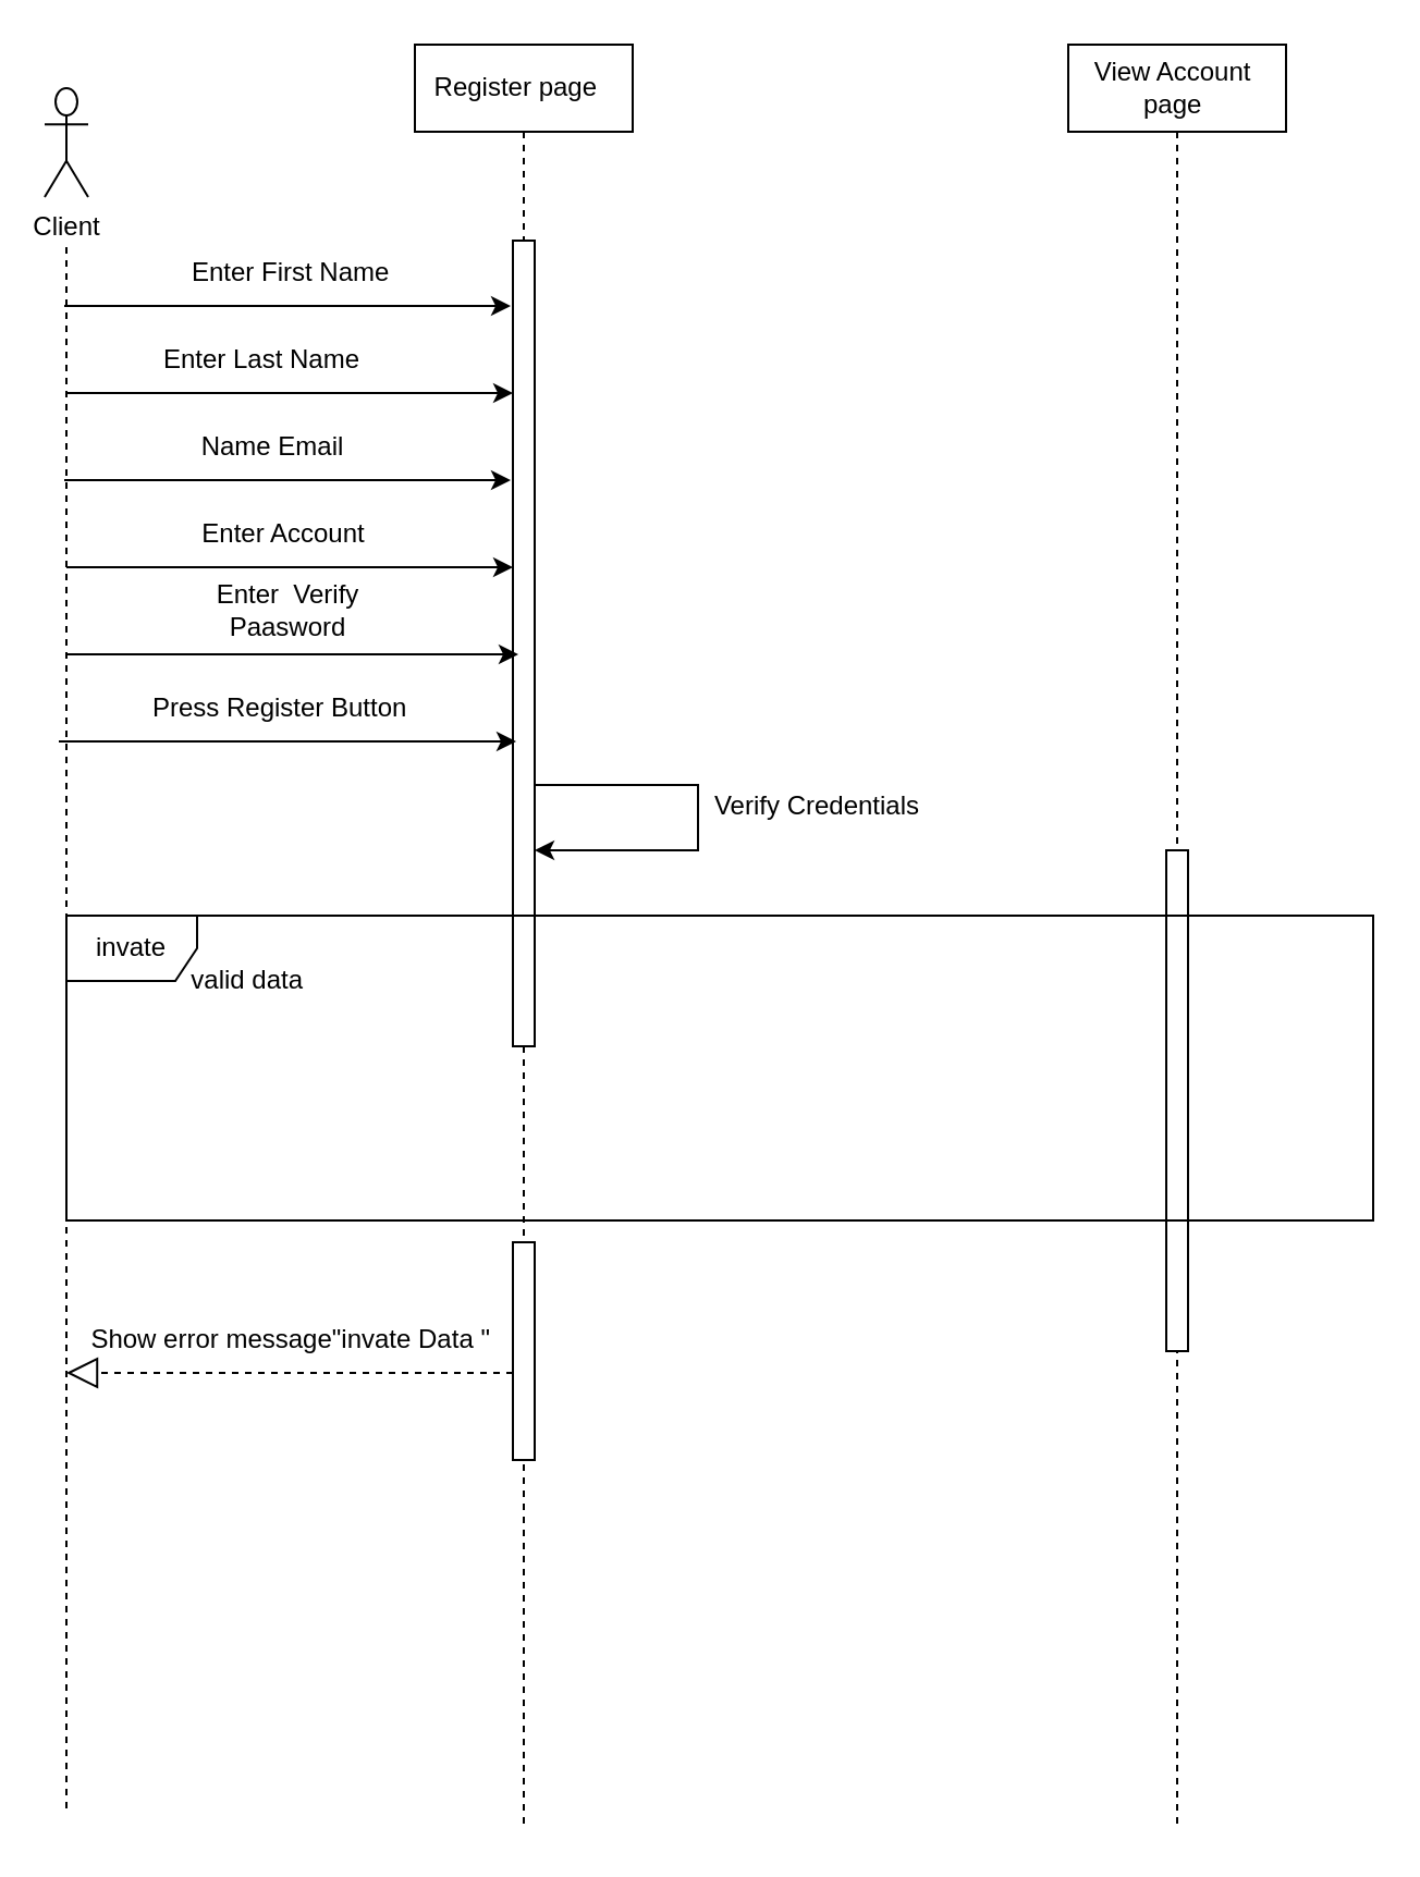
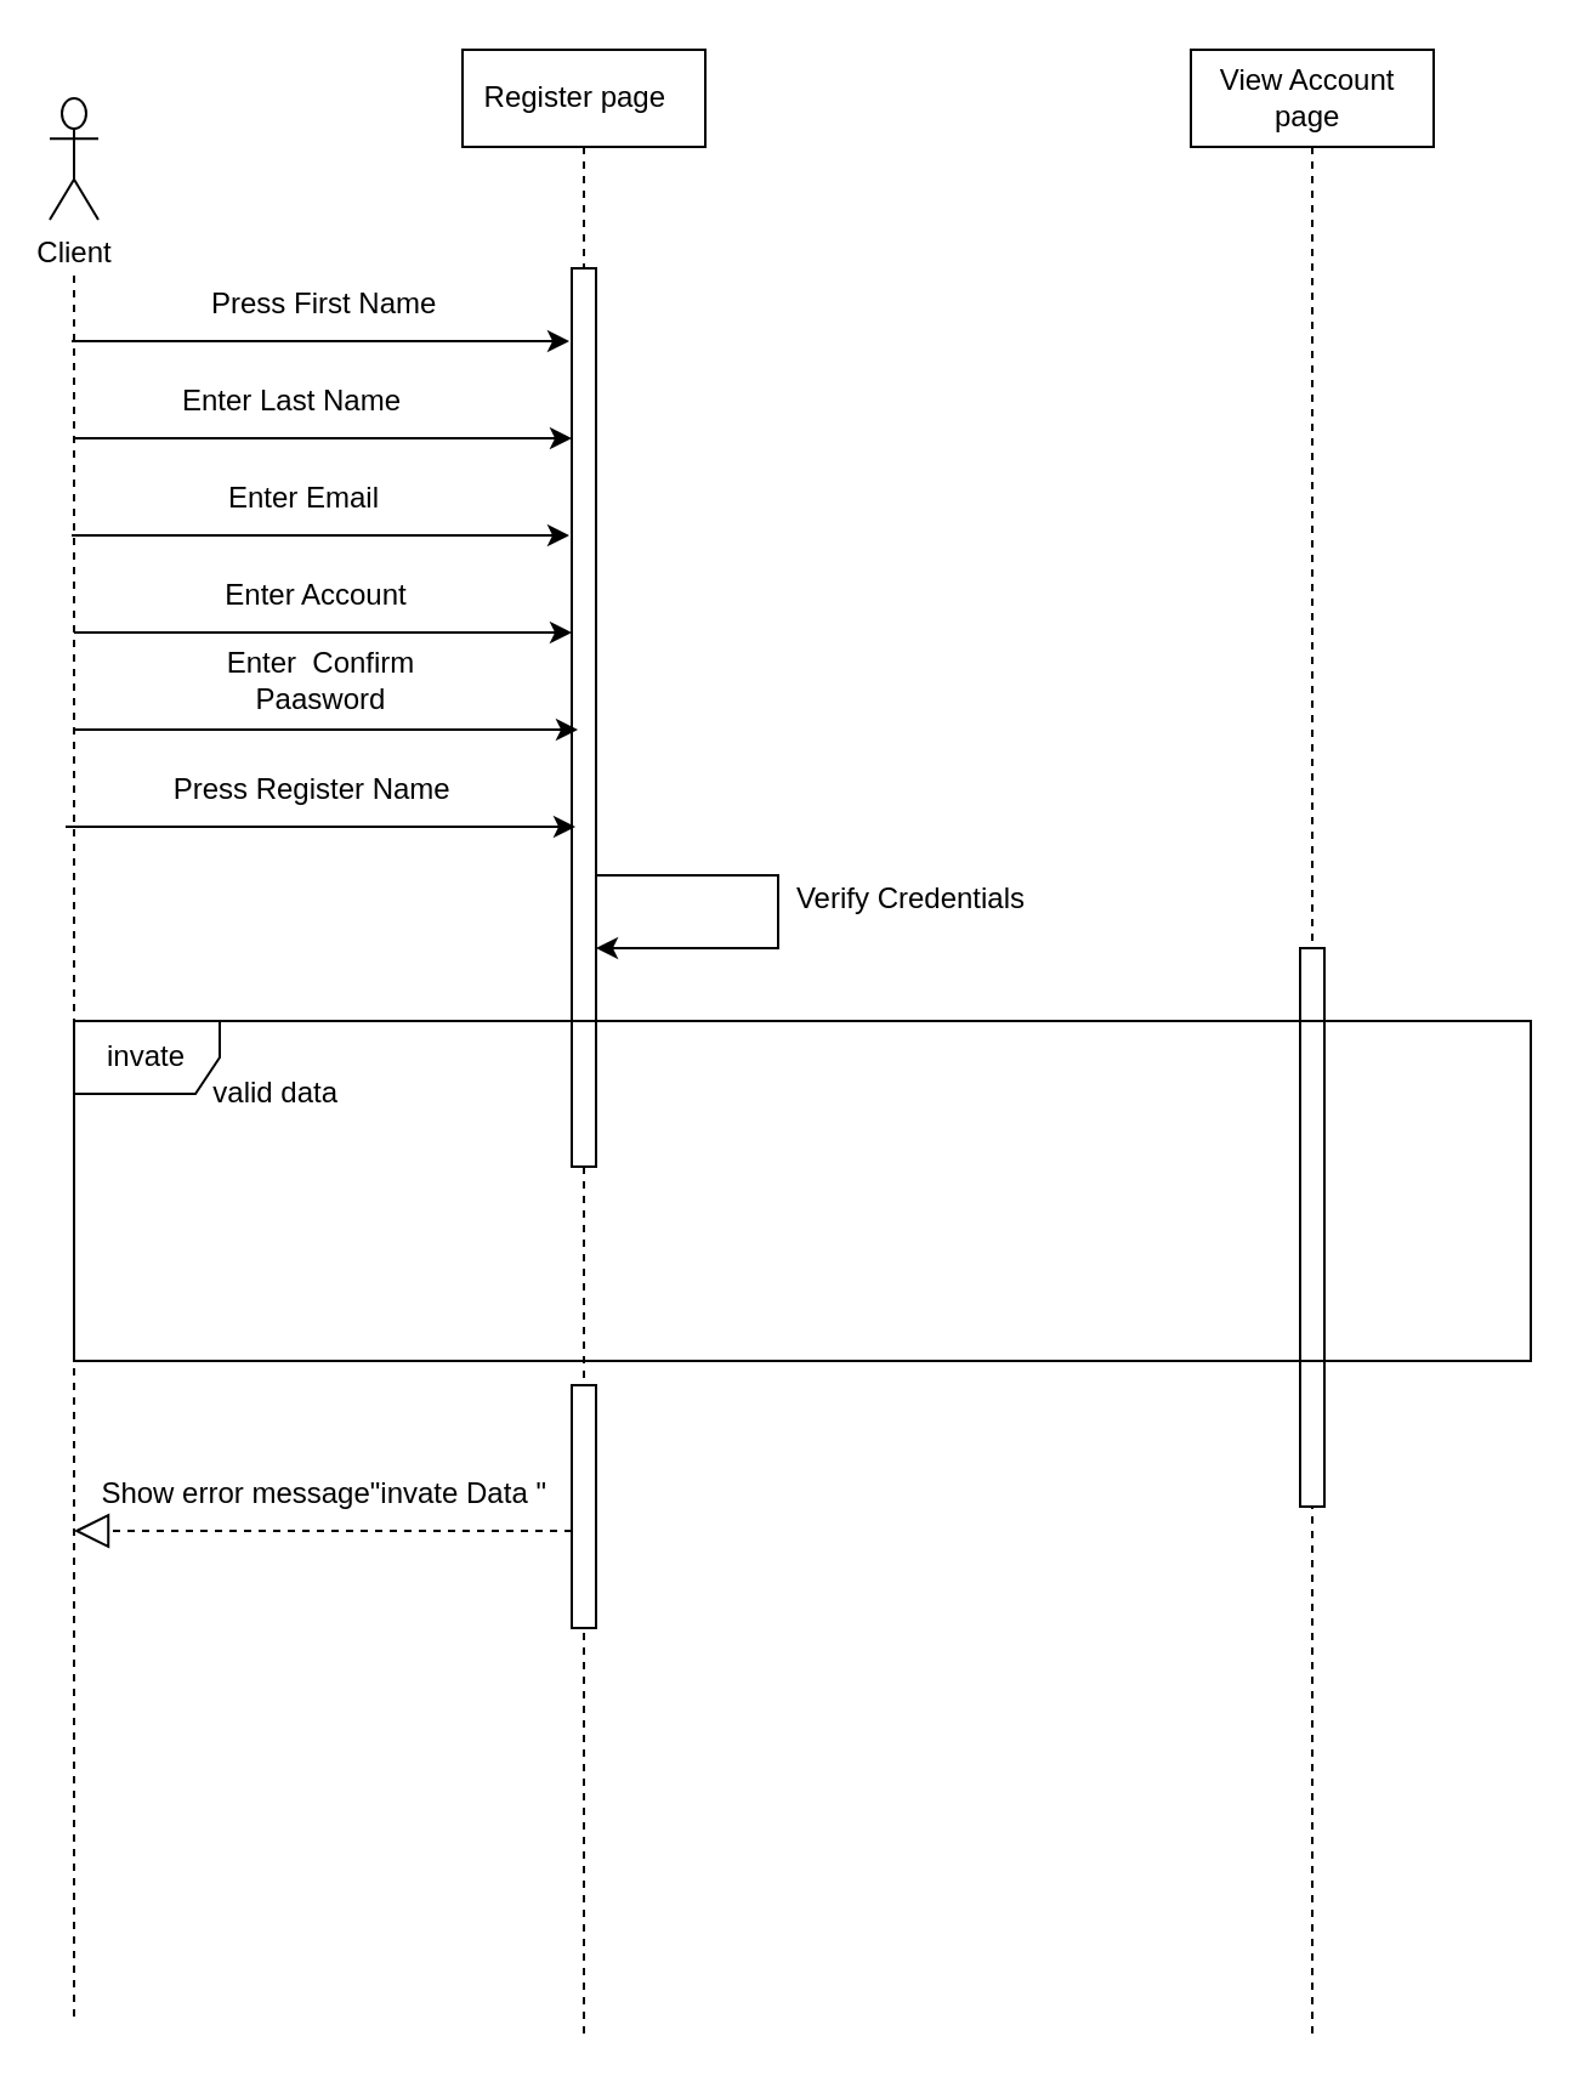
- <mxCell id="10" value="Enter First Name&amp;nbsp;" style="text;html=1;strokeColor=none;fillColor=none;align=center;verticalAlign=middle;whiteSpace=wrap;rounded=0;" vertex="1" parent="1"><mxGeometry x="70" y="110" width="130" height="30" as="geometry" /></mxCell>
+ <mxCell id="10" value="Press First Name&amp;nbsp;" style="text;html=1;strokeColor=none;fillColor=none;align=center;verticalAlign=middle;whiteSpace=wrap;rounded=0;" vertex="1" parent="1"><mxGeometry x="70" y="110" width="130" height="30" as="geometry" /></mxCell>
- <mxCell id="13" value="Name Email" style="text;html=1;strokeColor=none;fillColor=none;align=center;verticalAlign=middle;whiteSpace=wrap;rounded=0;" vertex="1" parent="1"><mxGeometry x="50" y="190" width="150" height="30" as="geometry" /></mxCell>
+ <mxCell id="13" value="Enter Email" style="text;html=1;strokeColor=none;fillColor=none;align=center;verticalAlign=middle;whiteSpace=wrap;rounded=0;" vertex="1" parent="1"><mxGeometry x="50" y="190" width="150" height="30" as="geometry" /></mxCell>
- <mxCell id="16" value="Enter&amp;nbsp; Verify&lt;br&gt;Paasword" style="text;html=1;strokeColor=none;fillColor=none;align=center;verticalAlign=middle;whiteSpace=wrap;rounded=0;" vertex="1" parent="1"><mxGeometry x="56.5" y="260" width="150" height="40" as="geometry" /></mxCell>
+ <mxCell id="16" value="Enter&amp;nbsp; Confirm&lt;br&gt;Paasword" style="text;html=1;strokeColor=none;fillColor=none;align=center;verticalAlign=middle;whiteSpace=wrap;rounded=0;" vertex="1" parent="1"><mxGeometry x="56.5" y="260" width="150" height="40" as="geometry" /></mxCell>
- <mxCell id="18" value="Press Register Button&amp;nbsp;" style="text;html=1;strokeColor=none;fillColor=none;align=center;verticalAlign=middle;whiteSpace=wrap;rounded=0;" vertex="1" parent="1"><mxGeometry x="55" y="310" width="150" height="30" as="geometry" /></mxCell>
+ <mxCell id="18" value="Press Register Name&amp;nbsp;" style="text;html=1;strokeColor=none;fillColor=none;align=center;verticalAlign=middle;whiteSpace=wrap;rounded=0;" vertex="1" parent="1"><mxGeometry x="55" y="310" width="150" height="30" as="geometry" /></mxCell>
